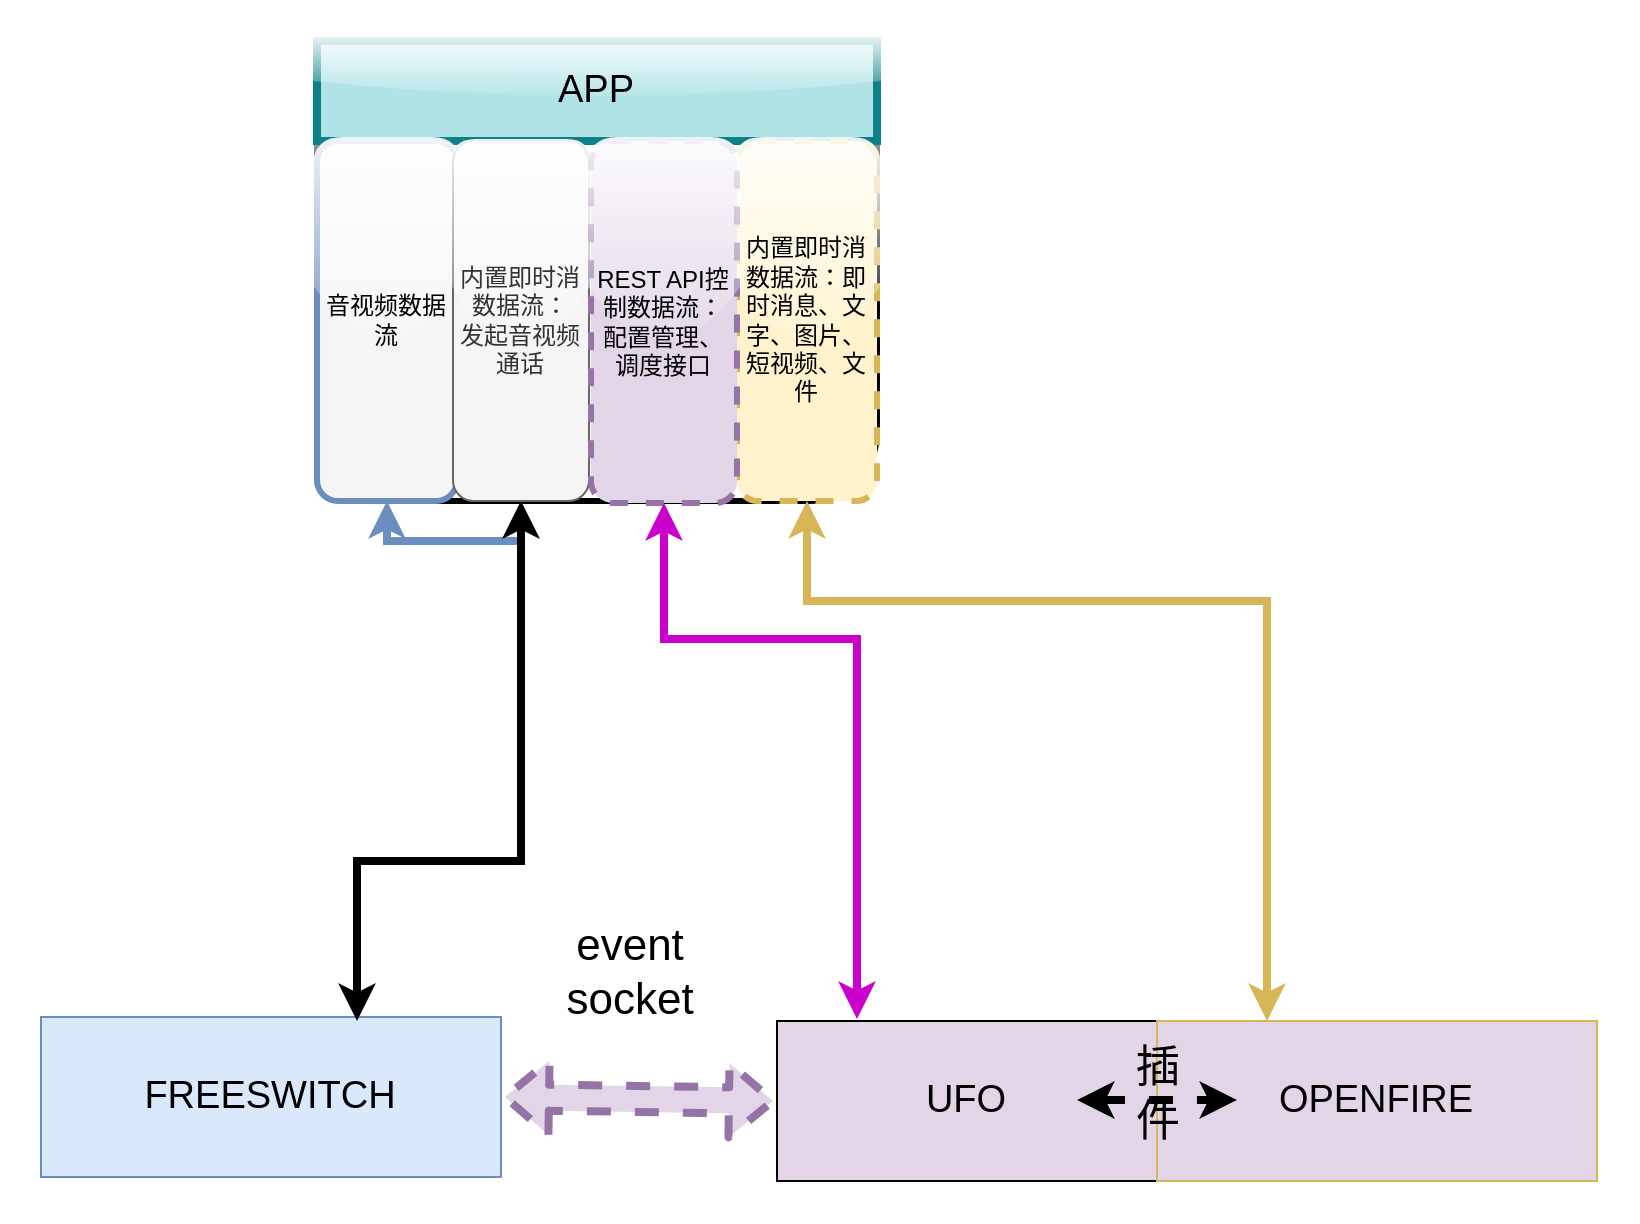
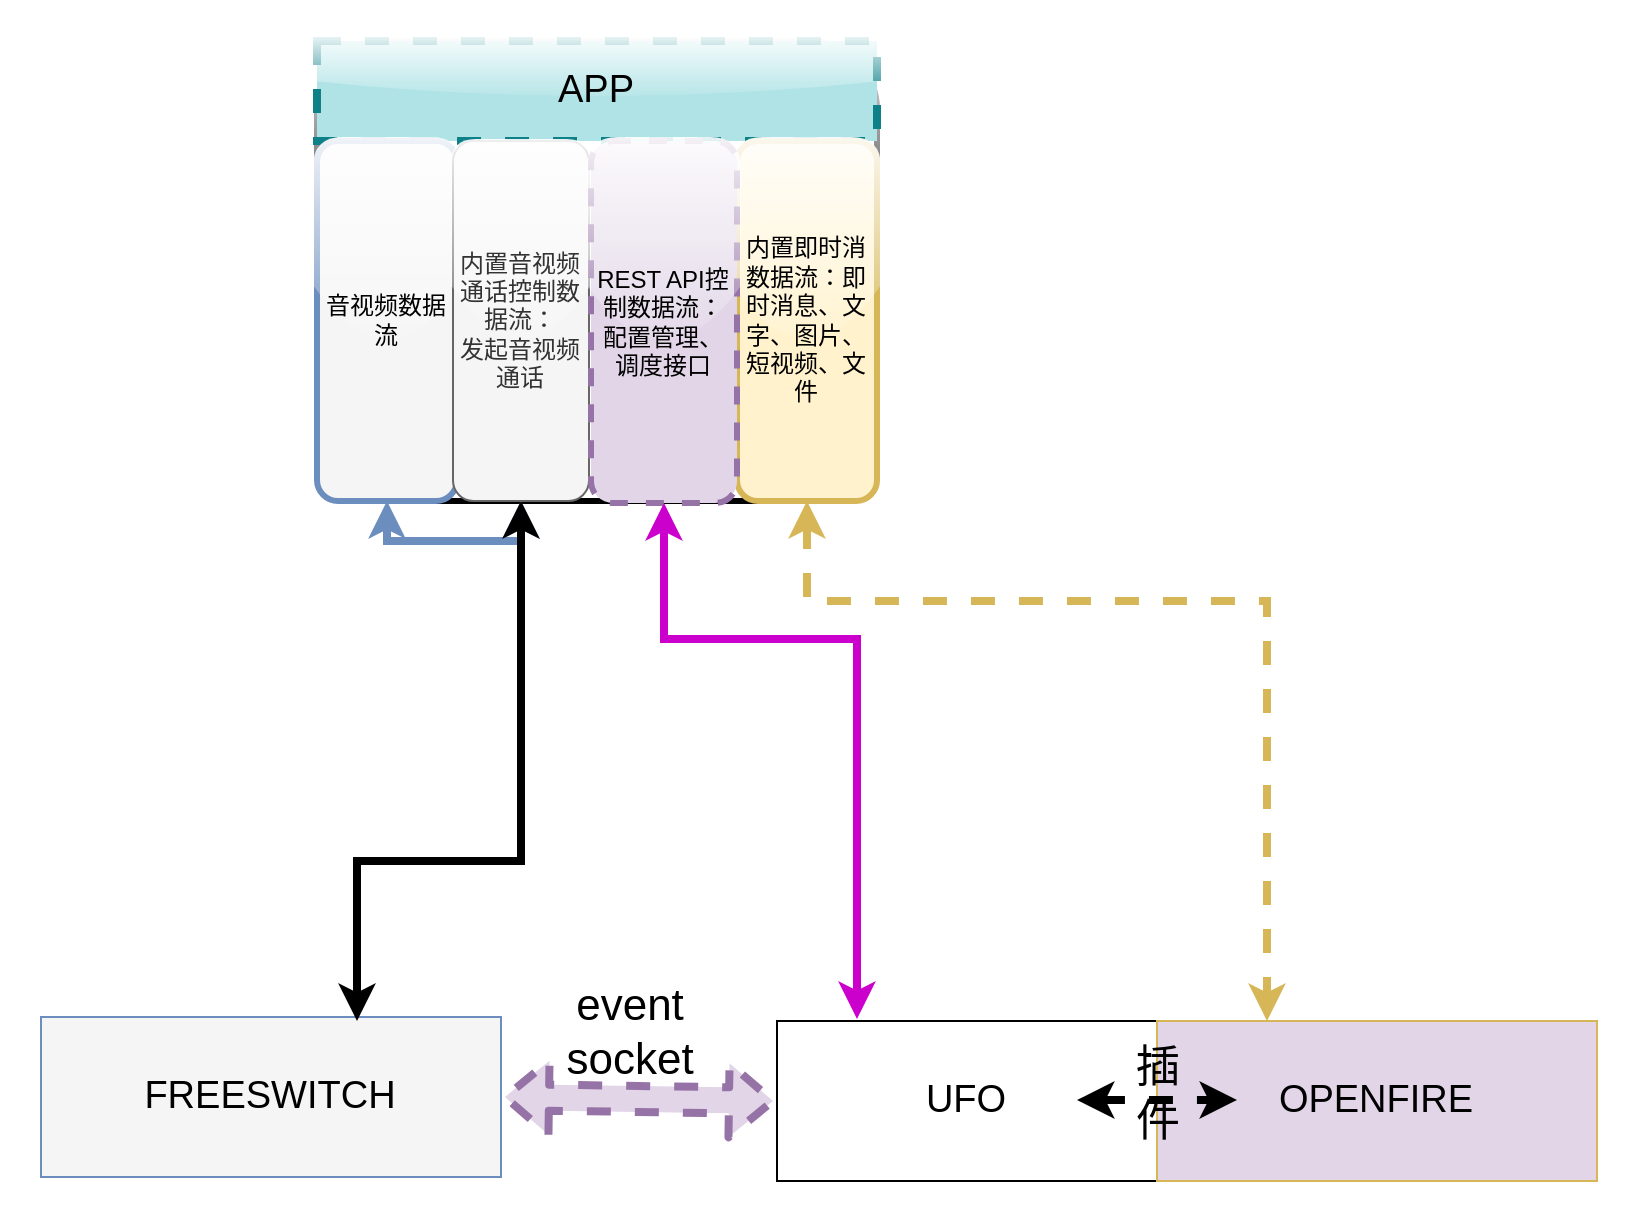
- <mxCell id="4" value="&lt;font style=&quot;font-size: 19px&quot;&gt;APP&lt;/font&gt;" style="rounded=0;whiteSpace=wrap;html=1;fillColor=#b0e3e6;strokeWidth=4;shadow=0;comic=0;glass=1;strokeColor=#0e8088;" vertex="1" parent="1"><mxGeometry x="158" y="20" width="280" height="50" as="geometry" /></mxCell>
+ <mxCell id="4" value="&lt;font style=&quot;font-size: 19px&quot;&gt;APP&lt;/font&gt;" style="rounded=0;whiteSpace=wrap;html=1;fillColor=#b0e3e6;strokeWidth=4;shadow=0;comic=0;glass=1;strokeColor=#0e8088;dashed=1;" vertex="1" parent="1"><mxGeometry x="158" y="20" width="280" height="50" as="geometry" /></mxCell>
- <mxCell id="9" value="内置即时消数据流：&lt;br&gt;发起音视频通话" style="rounded=1;whiteSpace=wrap;html=1;fillColor=#f5f5f5;strokeColor=#666666;strokeWidth=1;fontColor=#333333;shadow=0;comic=0;glass=1;" vertex="1" parent="1"><mxGeometry x="226" y="70" width="68" height="180" as="geometry" /></mxCell>
+ <mxCell id="9" value="内置音视频通话控制数据流：&lt;br&gt;发起音视频通话" style="rounded=1;whiteSpace=wrap;html=1;fillColor=#f5f5f5;strokeColor=#666666;strokeWidth=1;fontColor=#333333;shadow=0;comic=0;glass=1;" vertex="1" parent="1"><mxGeometry x="226" y="70" width="68" height="180" as="geometry" /></mxCell>
- <mxCell id="17" value="内置即时消数据流：即时消息、文字、图片、短视频、文件" style="rounded=1;whiteSpace=wrap;html=1;fillColor=#fff2cc;strokeColor=#d6b656;strokeWidth=3;shadow=0;comic=0;glass=1;dashed=1;" vertex="1" parent="1"><mxGeometry x="368" y="70" width="70" height="180" as="geometry" /></mxCell>
+ <mxCell id="17" value="内置即时消数据流：即时消息、文字、图片、短视频、文件" style="rounded=1;whiteSpace=wrap;html=1;fillColor=#fff2cc;strokeColor=#d6b656;strokeWidth=3;shadow=0;comic=0;glass=1;" vertex="1" parent="1"><mxGeometry x="368" y="70" width="70" height="180" as="geometry" /></mxCell>
- <mxCell id="11" style="edgeStyle=orthogonalEdgeStyle;rounded=0;orthogonalLoop=1;jettySize=auto;html=1;exitX=0.5;exitY=1;exitDx=0;exitDy=0;entryX=0.25;entryY=0;entryDx=0;entryDy=0;startArrow=classic;startFill=1;fillColor=#fff2cc;strokeColor=#d6b656;strokeWidth=4;" edge="1" parent="1" source="17" target="12"><mxGeometry relative="1" as="geometry"><Array as="points"><mxPoint x="403" y="300" /><mxPoint x="633" y="300" /></Array><mxPoint x="173" y="138" as="sourcePoint" /></mxGeometry></mxCell>
+ <mxCell id="11" style="edgeStyle=orthogonalEdgeStyle;rounded=0;orthogonalLoop=1;jettySize=auto;html=1;exitX=0.5;exitY=1;exitDx=0;exitDy=0;entryX=0.25;entryY=0;entryDx=0;entryDy=0;startArrow=classic;startFill=1;fillColor=#fff2cc;strokeColor=#d6b656;strokeWidth=4;dashed=1;" edge="1" parent="1" source="17" target="12"><mxGeometry relative="1" as="geometry"><Array as="points"><mxPoint x="403" y="300" /><mxPoint x="633" y="300" /></Array><mxPoint x="173" y="138" as="sourcePoint" /></mxGeometry></mxCell>
- <mxCell id="16" value="&lt;span style=&quot;font-size: 22px&quot;&gt;event socket&lt;/span&gt;" style="text;html=1;strokeColor=none;fillColor=none;align=center;verticalAlign=middle;whiteSpace=wrap;rounded=0;strokeWidth=5;" vertex="1" parent="1"><mxGeometry x="295" y="464" width="40" height="43" as="geometry" /></mxCell>
+ <mxCell id="16" value="&lt;span style=&quot;font-size: 22px&quot;&gt;event socket&lt;/span&gt;" style="text;html=1;strokeColor=none;fillColor=none;align=center;verticalAlign=middle;whiteSpace=wrap;rounded=0;strokeWidth=5;" vertex="1" parent="1"><mxGeometry x="295" y="494" width="40" height="43" as="geometry" /></mxCell>
- <mxCell id="7" value="&lt;font style=&quot;font-size: 19px&quot;&gt;FREESWITCH&lt;/font&gt;" style="rounded=0;whiteSpace=wrap;html=1;fillColor=#dae8fc;strokeColor=#6c8ebf;" vertex="1" parent="1"><mxGeometry x="20" y="508" width="230" height="80" as="geometry" /></mxCell>
+ <mxCell id="7" value="&lt;font style=&quot;font-size: 19px&quot;&gt;FREESWITCH&lt;/font&gt;" style="rounded=0;whiteSpace=wrap;html=1;fillColor=#f5f5f5;strokeColor=#6c8ebf;" vertex="1" parent="1"><mxGeometry x="20" y="508" width="230" height="80" as="geometry" /></mxCell>
- <mxCell id="10" value="&lt;font style=&quot;font-size: 19px&quot;&gt;UFO&lt;/font&gt;" style="rounded=0;whiteSpace=wrap;html=1;fillColor=#e1d5e7;" vertex="1" parent="1"><mxGeometry x="388" y="510" width="190" height="80" as="geometry" /></mxCell>
+ <mxCell id="10" value="&lt;font style=&quot;font-size: 19px&quot;&gt;UFO&lt;/font&gt;" style="rounded=0;whiteSpace=wrap;html=1;" vertex="1" parent="1"><mxGeometry x="388" y="510" width="190" height="80" as="geometry" /></mxCell>
